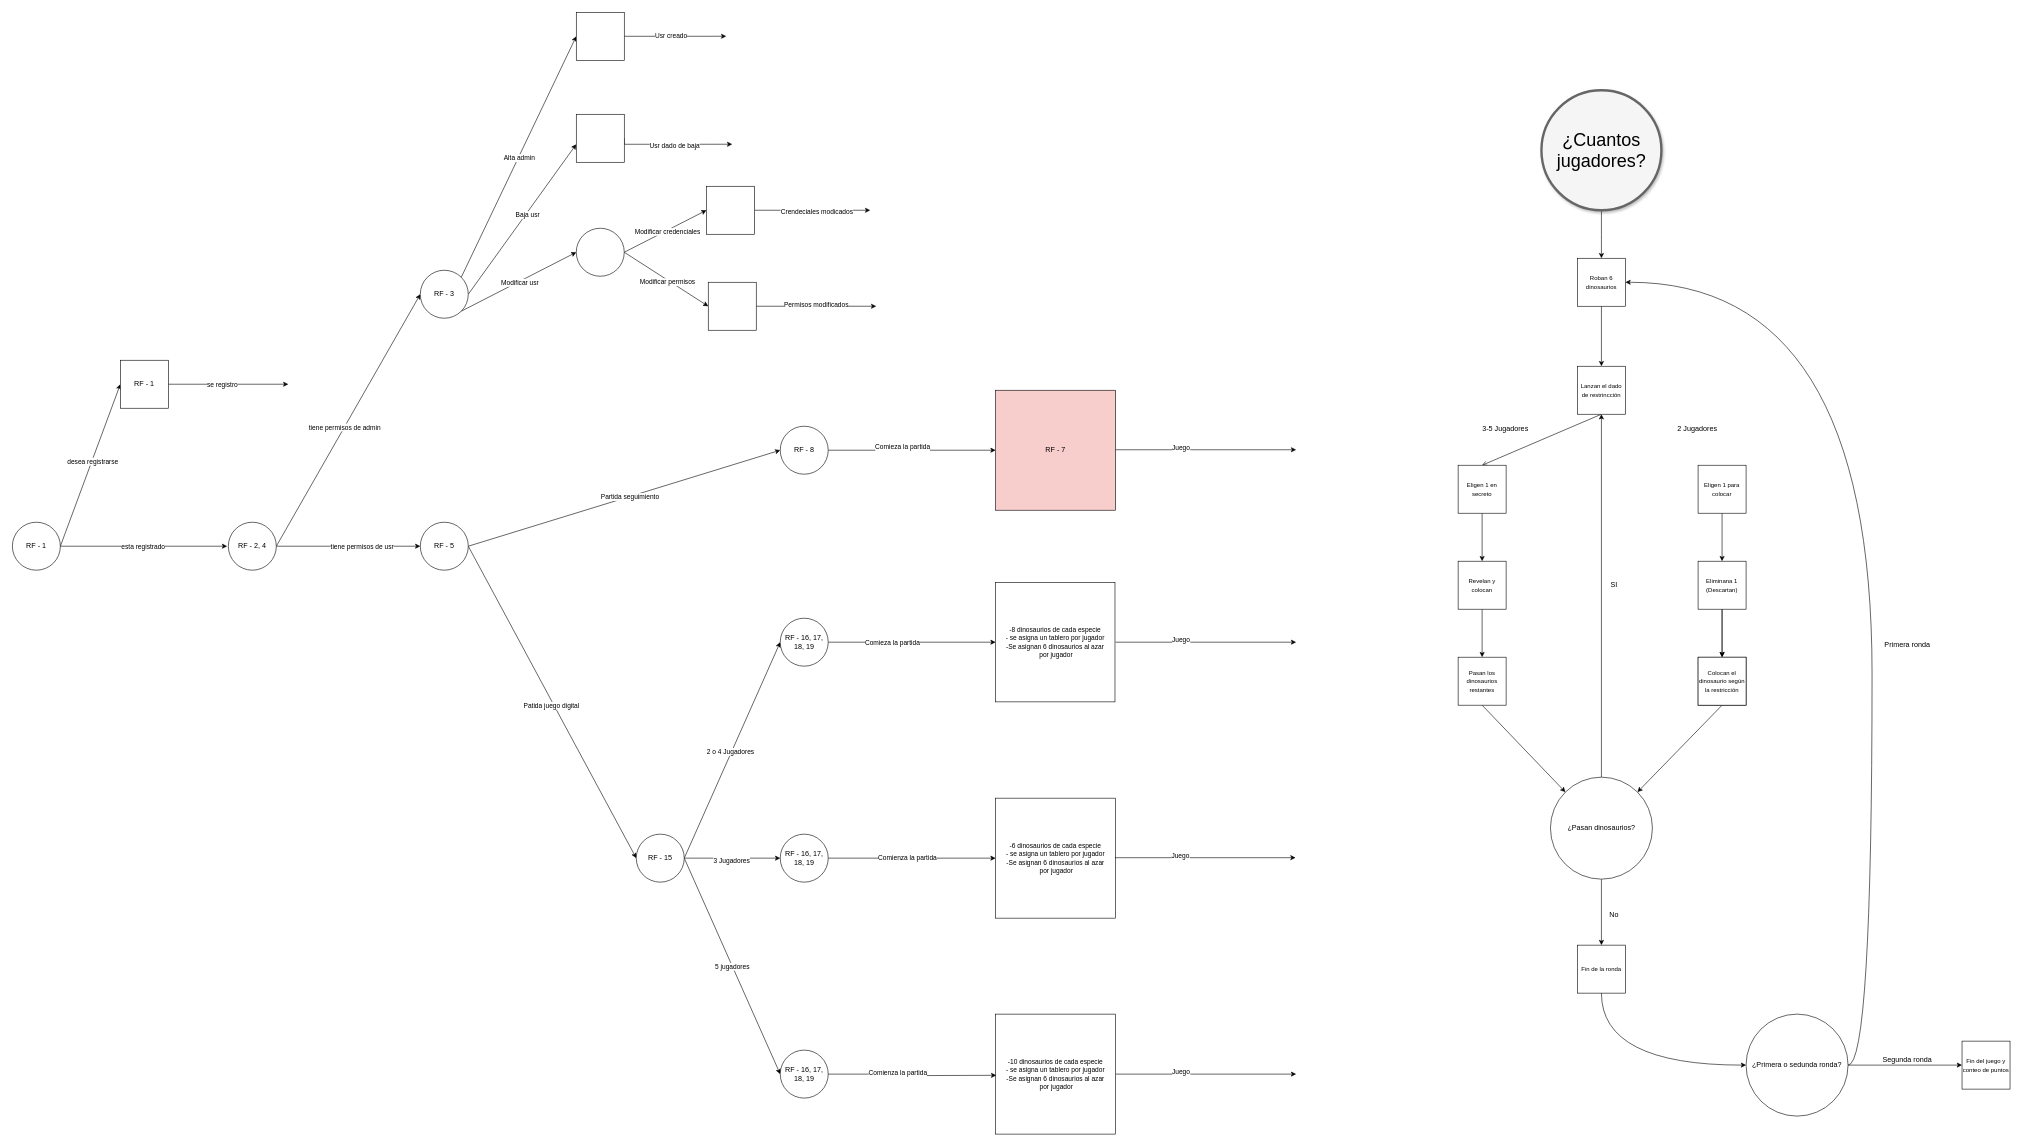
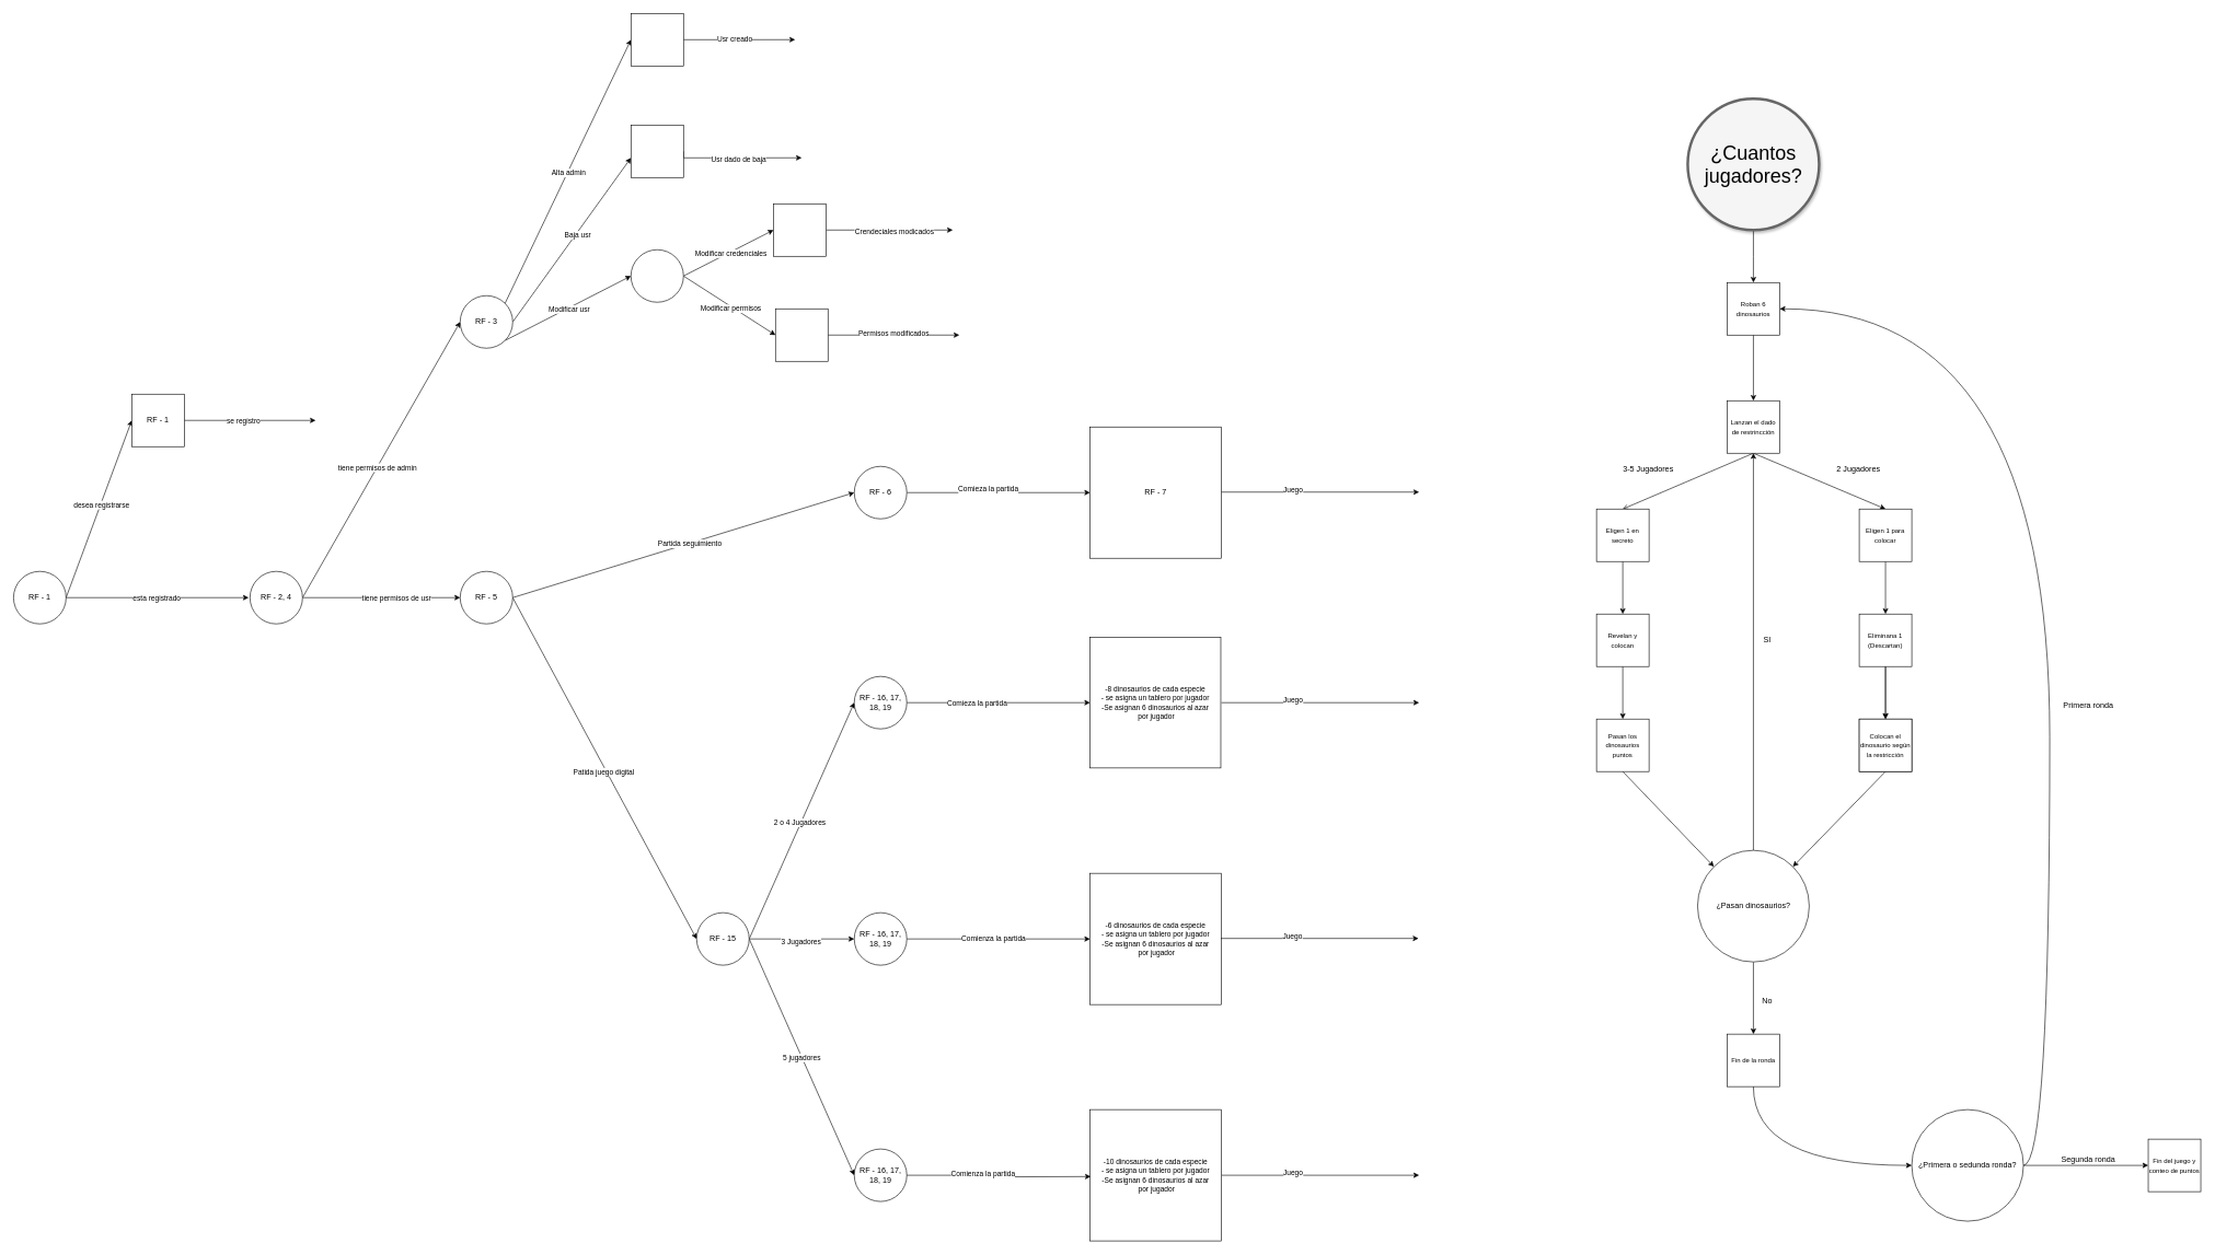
+ <mxCell id="81" style="rounded=0;orthogonalLoop=1;jettySize=auto;html=1;exitX=0.5;exitY=1;exitDx=0;exitDy=0;entryX=0.5;entryY=0;entryDx=0;entryDy=0;" edge="1" parent="1" source="83" target="85"><mxGeometry relative="1" as="geometry" /></mxCell>
- <mxCell id="33" value="RF - 8" style="ellipse;whiteSpace=wrap;html=1;aspect=fixed;" vertex="1" parent="1"><mxGeometry x="1300" y="710" width="80" height="80" as="geometry" /></mxCell>
+ <mxCell id="33" value="RF - 6" style="ellipse;whiteSpace=wrap;html=1;aspect=fixed;" vertex="1" parent="1"><mxGeometry x="1300" y="710" width="80" height="80" as="geometry" /></mxCell>
- <mxCell id="73" value="RF - 7" style="whiteSpace=wrap;html=1;aspect=fixed;fillColor=#f8cecc;" vertex="1" parent="1"><mxGeometry x="1659" y="650" width="200" height="200" as="geometry" /></mxCell>
+ <mxCell id="73" value="RF - 7" style="whiteSpace=wrap;html=1;aspect=fixed;" vertex="1" parent="1"><mxGeometry x="1659" y="650" width="200" height="200" as="geometry" /></mxCell>
- <mxCell id="104" value="&lt;font size=&quot;1&quot;&gt;Pasan los dinosaurios restantes&lt;/font&gt;" style="whiteSpace=wrap;html=1;aspect=fixed;" vertex="1" parent="1"><mxGeometry x="2430" y="1095" width="80" height="80" as="geometry" /></mxCell>
+ <mxCell id="104" value="&lt;font size=&quot;1&quot;&gt;Pasan los dinosaurios puntos&lt;/font&gt;" style="whiteSpace=wrap;html=1;aspect=fixed;" vertex="1" parent="1"><mxGeometry x="2430" y="1095" width="80" height="80" as="geometry" /></mxCell>
